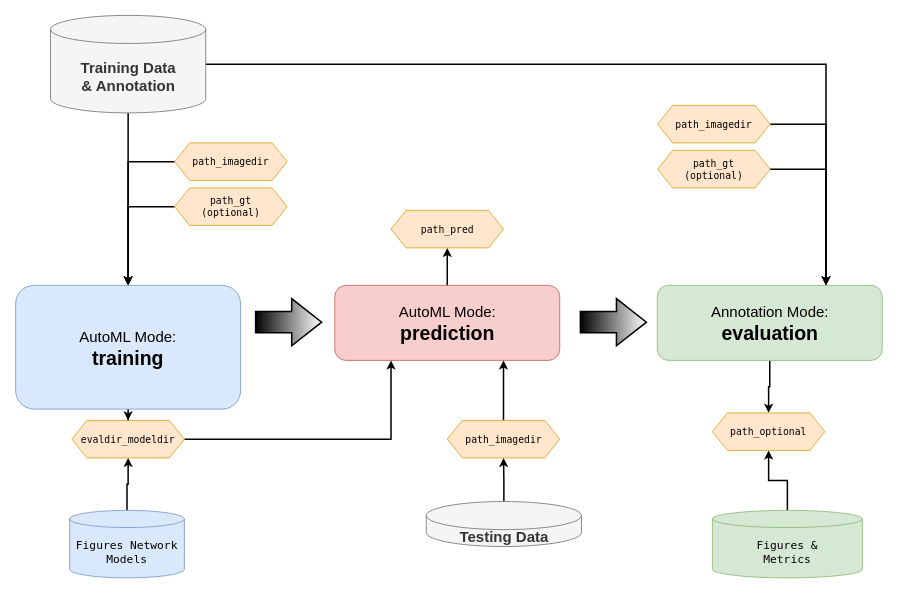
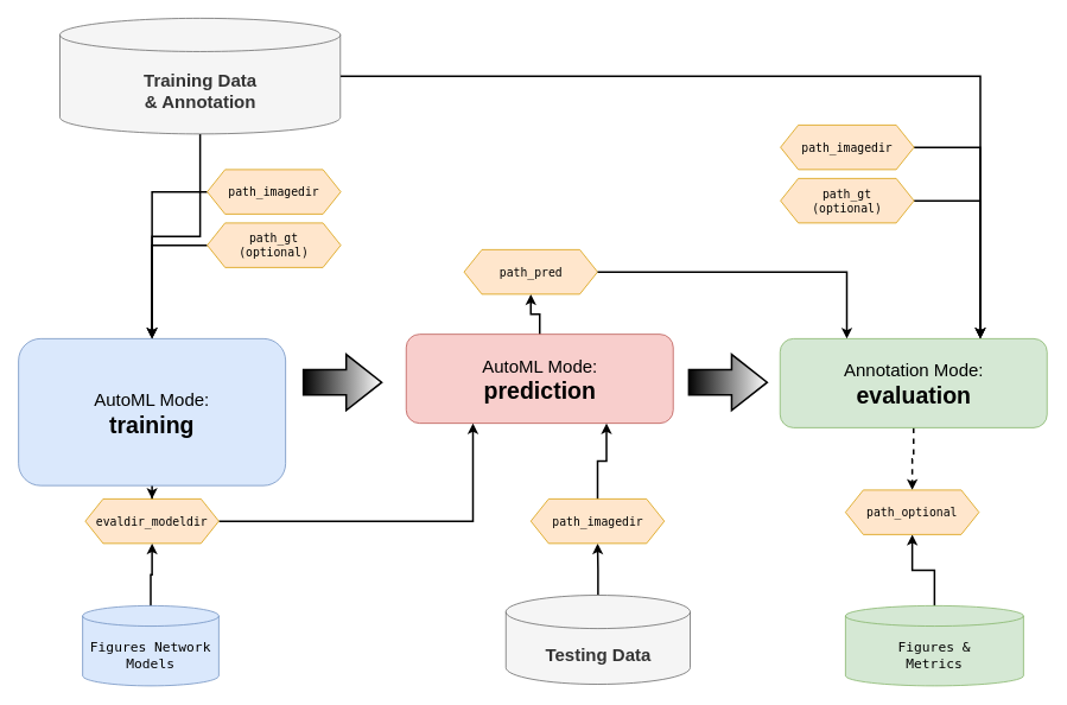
- <mxCell id="10" value="&lt;div style=&quot;font-size: 20px;&quot;&gt;&lt;font style=&quot;font-size: 20px;&quot;&gt;&lt;b&gt;&lt;font style=&quot;font-size: 20px;&quot;&gt;Training Data&lt;/font&gt;&lt;/b&gt;&lt;/font&gt;&lt;/div&gt;&lt;div style=&quot;font-size: 20px;&quot;&gt;&lt;font style=&quot;font-size: 20px;&quot;&gt;&lt;b&gt;&lt;font style=&quot;font-size: 20px;&quot;&gt;&amp;amp; Annotation&lt;br&gt;&lt;/font&gt;&lt;/b&gt;&lt;/font&gt;&lt;/div&gt;" style="shape=cylinder3;whiteSpace=wrap;html=1;boundedLbl=1;backgroundOutline=1;size=18.727;fillColor=#f5f5f5;fontColor=#333333;strokeColor=#666666;" vertex="1" parent="1"><mxGeometry x="66.5" y="20" width="207" height="130" as="geometry" /></mxCell>
+ <mxCell id="10" value="&lt;div style=&quot;font-size: 20px;&quot;&gt;&lt;font style=&quot;font-size: 20px;&quot;&gt;&lt;b&gt;&lt;font style=&quot;font-size: 20px;&quot;&gt;Training Data&lt;/font&gt;&lt;/b&gt;&lt;/font&gt;&lt;/div&gt;&lt;div style=&quot;font-size: 20px;&quot;&gt;&lt;font style=&quot;font-size: 20px;&quot;&gt;&lt;b&gt;&lt;font style=&quot;font-size: 20px;&quot;&gt;&amp;amp; Annotation&lt;br&gt;&lt;/font&gt;&lt;/b&gt;&lt;/font&gt;&lt;/div&gt;" style="shape=cylinder3;whiteSpace=wrap;html=1;boundedLbl=1;backgroundOutline=1;size=18.727;fillColor=#f5f5f5;fontColor=#333333;strokeColor=#666666;" vertex="1" parent="1"><mxGeometry x="66.5" y="20" width="315" height="130" as="geometry" /></mxCell>
+ <mxCell id="23" style="edgeStyle=orthogonalEdgeStyle;rounded=0;orthogonalLoop=1;jettySize=auto;html=1;entryX=0.25;entryY=0;entryDx=0;entryDy=0;fontSize=15;strokeWidth=2;fillColor=none;gradientColor=#ffffff;gradientDirection=east;exitX=1;exitY=0.5;exitDx=0;exitDy=0;" edge="1" parent="1" source="20" target="7"><mxGeometry relative="1" as="geometry" /></mxCell>
- <mxCell id="5" value="&lt;div style=&quot;font-size: 20px&quot;&gt;&lt;font style=&quot;font-size: 20px&quot;&gt;&lt;font style=&quot;font-size: 20px&quot;&gt;AutoML Mode:&lt;/font&gt;&lt;/font&gt;&lt;b&gt;&lt;font style=&quot;font-size: 24px&quot;&gt;&lt;br&gt;&lt;/font&gt;&lt;/b&gt;&lt;/div&gt;&lt;div&gt;&lt;font size=&quot;1&quot;&gt;&lt;b&gt;&lt;font style=&quot;font-size: 24px&quot;&gt;&lt;font style=&quot;font-size: 24px&quot;&gt;&lt;font style=&quot;font-size: 26px&quot;&gt;prediction&lt;/font&gt;&lt;/font&gt;&lt;/font&gt;&lt;/b&gt;&lt;/font&gt;&lt;/div&gt;" style="rounded=1;whiteSpace=wrap;html=1;fillColor=#f8cecc;strokeColor=#b85450;" vertex="1" parent="1"><mxGeometry x="445.5" y="380" width="300" height="100" as="geometry" /></mxCell>
+ <mxCell id="5" value="&lt;div style=&quot;font-size: 20px&quot;&gt;&lt;font style=&quot;font-size: 20px&quot;&gt;&lt;font style=&quot;font-size: 20px&quot;&gt;AutoML Mode:&lt;/font&gt;&lt;/font&gt;&lt;b&gt;&lt;font style=&quot;font-size: 24px&quot;&gt;&lt;br&gt;&lt;/font&gt;&lt;/b&gt;&lt;/div&gt;&lt;div&gt;&lt;font size=&quot;1&quot;&gt;&lt;b&gt;&lt;font style=&quot;font-size: 24px&quot;&gt;&lt;font style=&quot;font-size: 24px&quot;&gt;&lt;font style=&quot;font-size: 26px&quot;&gt;prediction&lt;/font&gt;&lt;/font&gt;&lt;/font&gt;&lt;/b&gt;&lt;/font&gt;&lt;/div&gt;" style="rounded=1;whiteSpace=wrap;html=1;fillColor=#f8cecc;strokeColor=#b85450;" vertex="1" parent="1"><mxGeometry x="455.5" y="375" width="300" height="100" as="geometry" /></mxCell>
- <mxCell id="6" style="edgeStyle=orthogonalEdgeStyle;rounded=0;orthogonalLoop=1;jettySize=auto;html=1;entryX=0.5;entryY=0;entryDx=0;entryDy=0;fontSize=15;strokeWidth=2;fillColor=none;gradientColor=#ffffff;gradientDirection=east;" edge="1" parent="1" source="7" target="30"><mxGeometry relative="1" as="geometry" /></mxCell>
+ <mxCell id="6" style="edgeStyle=orthogonalEdgeStyle;rounded=0;orthogonalLoop=1;jettySize=auto;html=1;entryX=0.5;entryY=0;entryDx=0;entryDy=0;fontSize=15;strokeWidth=2;fillColor=none;gradientColor=#ffffff;gradientDirection=east;dashed=1;" edge="1" parent="1" source="7" target="30"><mxGeometry relative="1" as="geometry" /></mxCell>
- <mxCell id="12" value="&lt;div style=&quot;font-size: 20px;&quot;&gt;&lt;font style=&quot;font-size: 20px;&quot;&gt;&lt;b&gt;&lt;font style=&quot;font-size: 20px;&quot;&gt;Testing Data&lt;/font&gt;&lt;/b&gt;&lt;/font&gt;&lt;/div&gt;" style="shape=cylinder3;whiteSpace=wrap;html=1;boundedLbl=1;backgroundOutline=1;size=18.727;fillColor=#f5f5f5;fontColor=#333333;strokeColor=#666666;" vertex="1" parent="1"><mxGeometry x="567.5" y="668.18" width="207" height="60" as="geometry" /></mxCell>
+ <mxCell id="12" value="&lt;div style=&quot;font-size: 20px;&quot;&gt;&lt;font style=&quot;font-size: 20px;&quot;&gt;&lt;b&gt;&lt;font style=&quot;font-size: 20px;&quot;&gt;Testing Data&lt;/font&gt;&lt;/b&gt;&lt;/font&gt;&lt;/div&gt;" style="shape=cylinder3;whiteSpace=wrap;html=1;boundedLbl=1;backgroundOutline=1;size=18.727;fillColor=#f5f5f5;fontColor=#333333;strokeColor=#666666;" vertex="1" parent="1"><mxGeometry x="567.5" y="668.18" width="207" height="100" as="geometry" /></mxCell>
